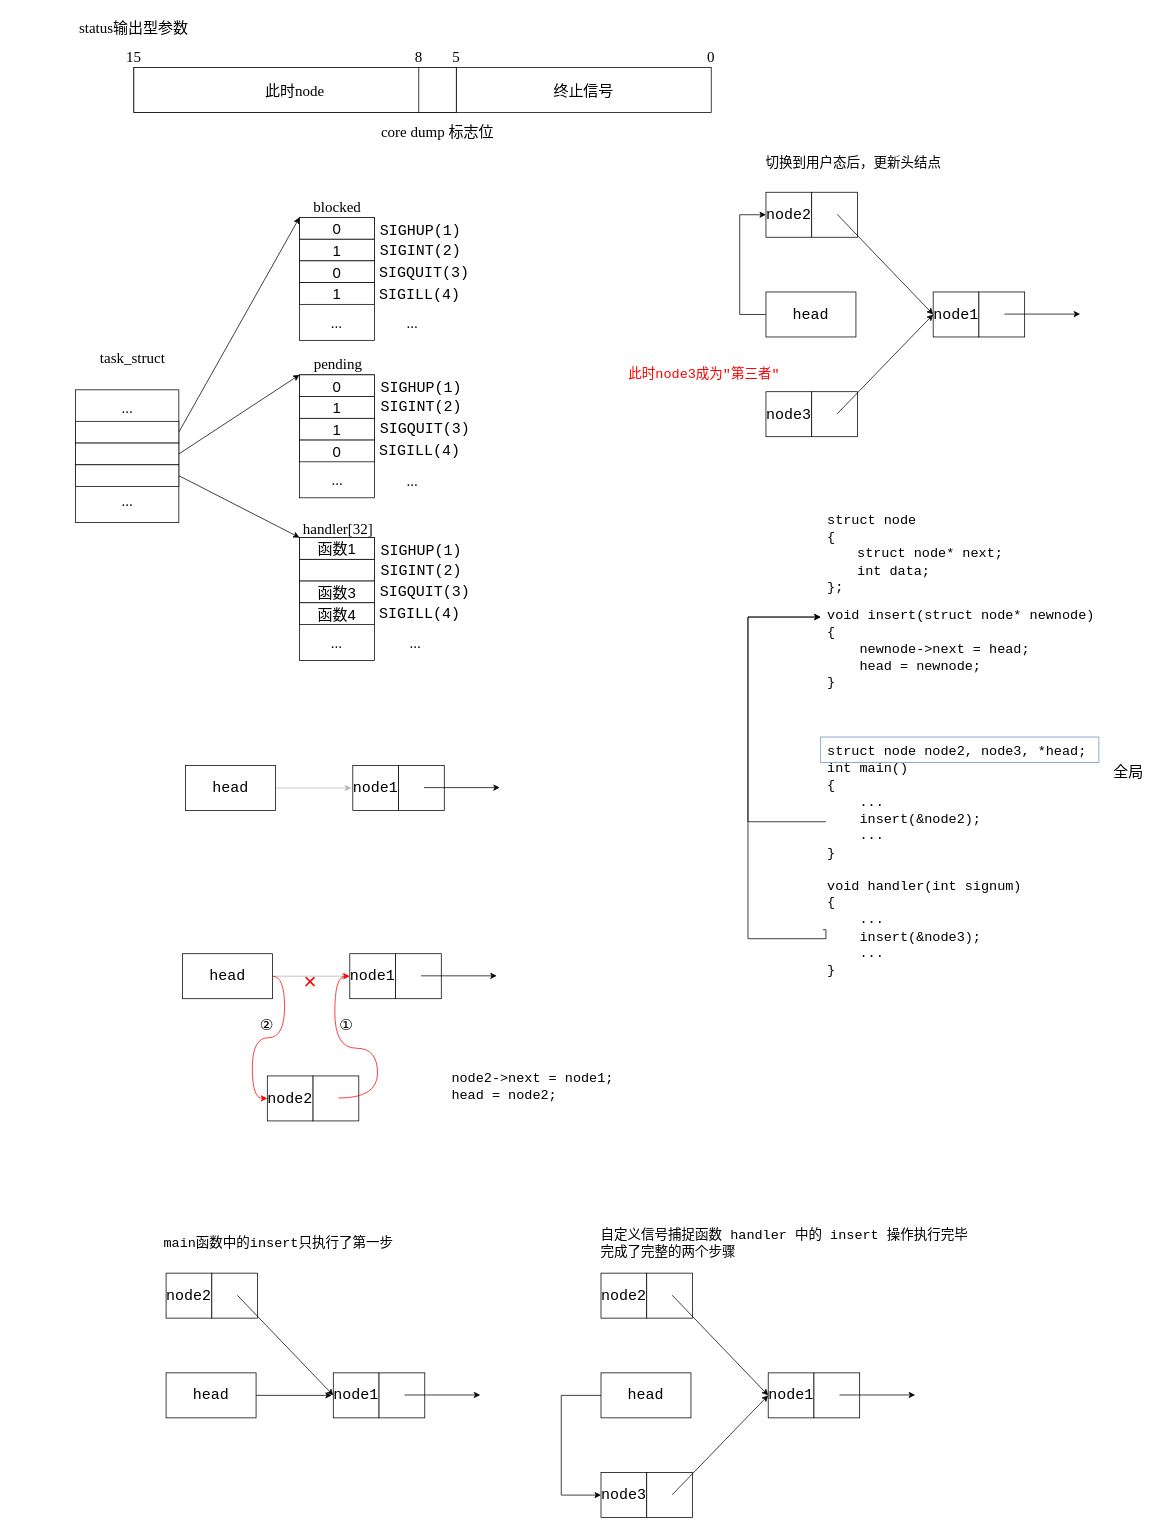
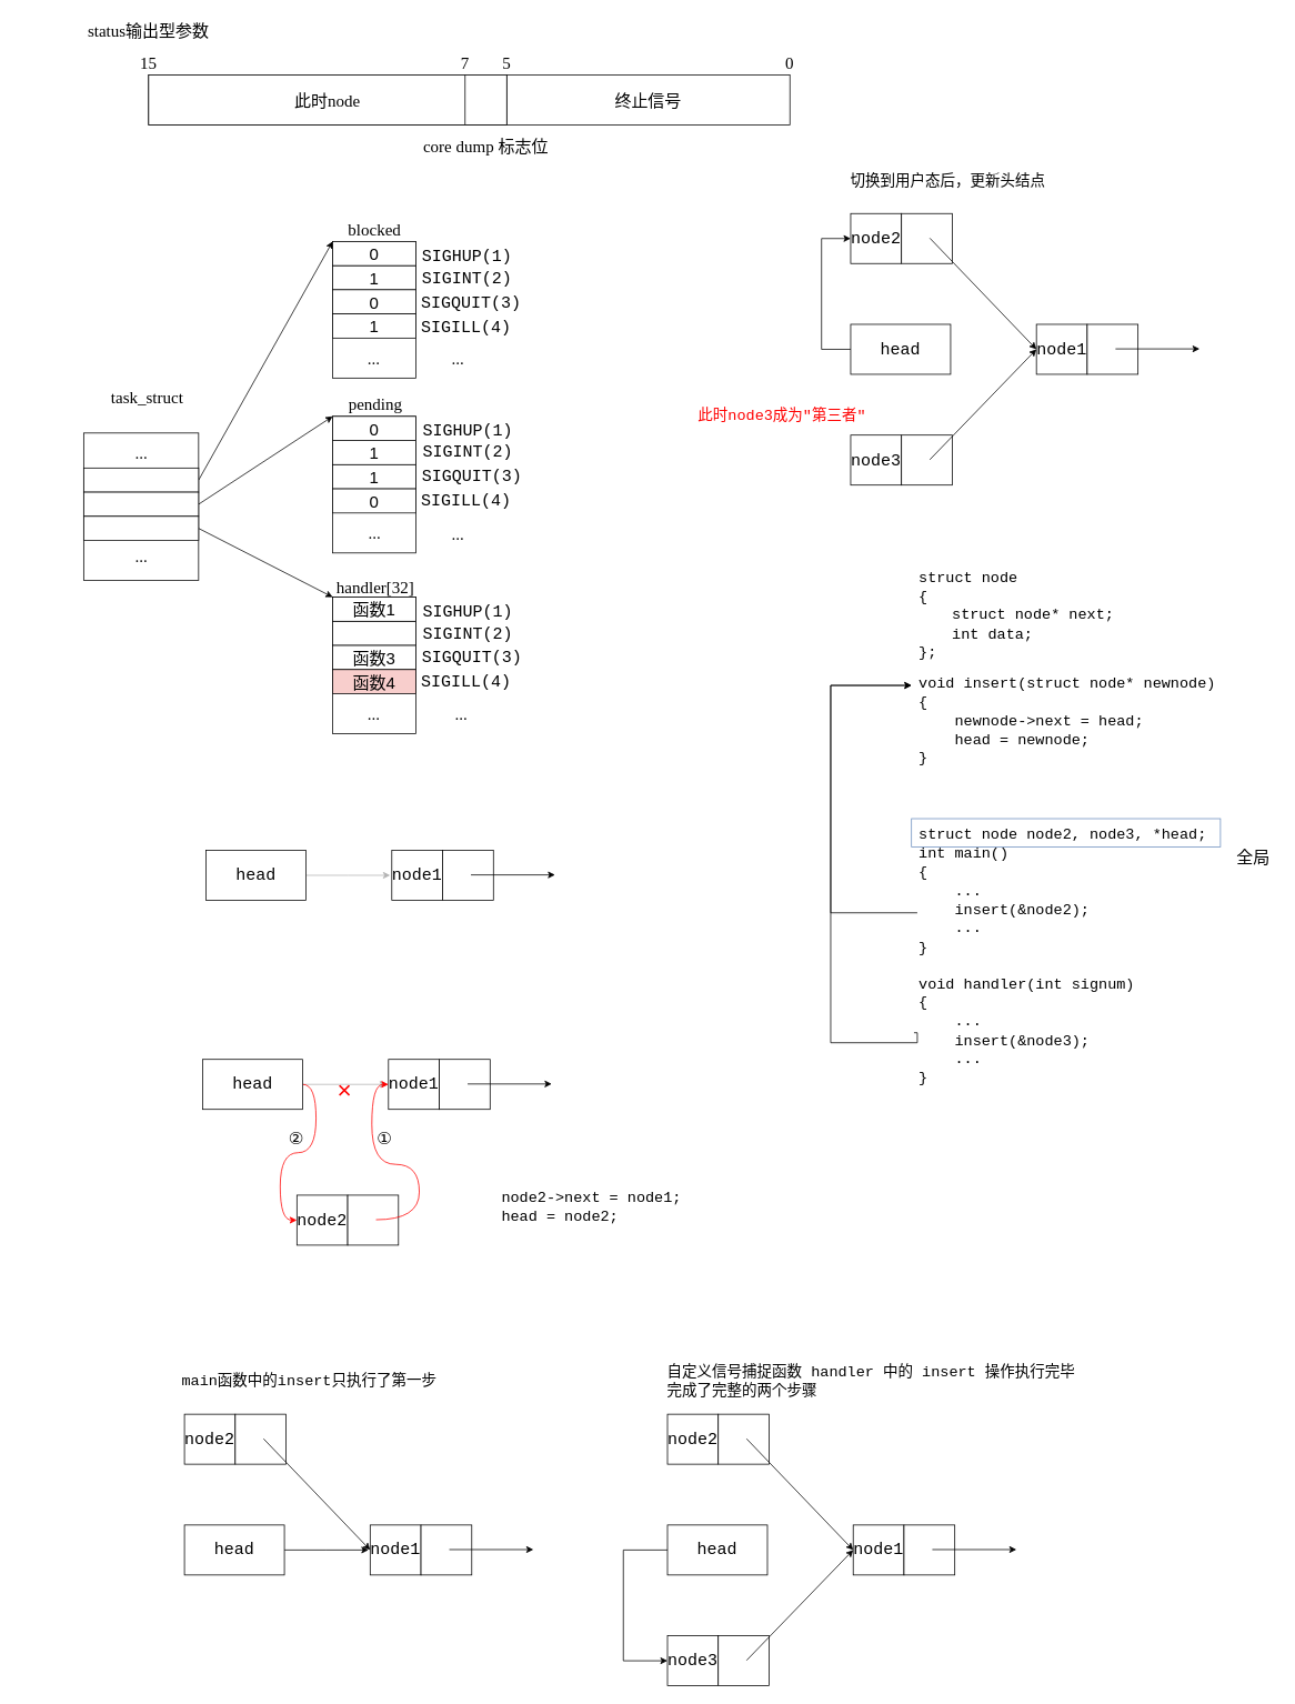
- <mxCell id="7" value="&lt;font style=&quot;font-size: 20px;&quot; face=&quot;Lucida Console&quot;&gt;8&lt;/font&gt;" style="text;html=1;strokeColor=none;fillColor=none;align=center;verticalAlign=middle;whiteSpace=wrap;rounded=0;" parent="1" vertex="1"><mxGeometry x="528" y="59" width="60" height="30" as="geometry" /></mxCell>
+ <mxCell id="7" value="&lt;font style=&quot;font-size: 20px;&quot; face=&quot;Lucida Console&quot;&gt;7&lt;/font&gt;" style="text;html=1;strokeColor=none;fillColor=none;align=center;verticalAlign=middle;whiteSpace=wrap;rounded=0;" parent="1" vertex="1"><mxGeometry x="528" y="59" width="60" height="30" as="geometry" /></mxCell>
- <mxCell id="33" value="函数4" style="rounded=0;whiteSpace=wrap;html=1;fontSize=20;" parent="1" vertex="1"><mxGeometry x="399" y="803" width="100" height="29" as="geometry" /></mxCell>
+ <mxCell id="33" value="函数4" style="rounded=0;whiteSpace=wrap;html=1;fontSize=20;fillColor=#f8cecc;" parent="1" vertex="1"><mxGeometry x="399" y="803" width="100" height="29" as="geometry" /></mxCell>
